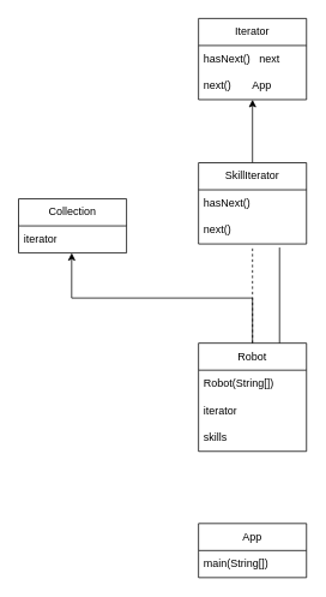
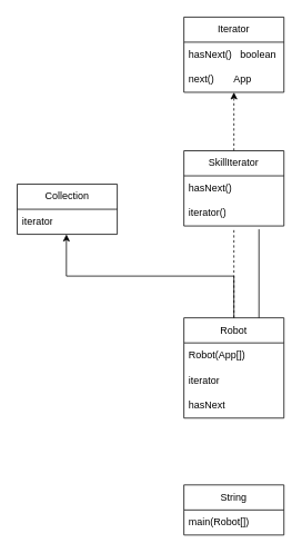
- <mxCell id="3" value="hasNext()&amp;nbsp; &amp;nbsp;next&amp;nbsp;" style="text;strokeColor=none;fillColor=none;align=left;verticalAlign=middle;spacingLeft=4;spacingRight=4;overflow=hidden;points=[[0,0.5],[1,0.5]];portConstraint=eastwest;rotatable=0;whiteSpace=wrap;html=1;" vertex="1" parent="2"><mxGeometry y="30" width="120" height="30" as="geometry" /></mxCell>
+ <mxCell id="3" value="hasNext()&amp;nbsp; &amp;nbsp;boolean&amp;nbsp;" style="text;strokeColor=none;fillColor=none;align=left;verticalAlign=middle;spacingLeft=4;spacingRight=4;overflow=hidden;points=[[0,0.5],[1,0.5]];portConstraint=eastwest;rotatable=0;whiteSpace=wrap;html=1;" vertex="1" parent="2"><mxGeometry y="30" width="120" height="30" as="geometry" /></mxCell>
- <mxCell id="7" style="edgeStyle=orthogonalEdgeStyle;rounded=0;orthogonalLoop=1;jettySize=auto;html=1;exitX=0.5;exitY=0;exitDx=0;exitDy=0;entryX=0.5;entryY=1;entryDx=0;entryDy=0;entryPerimeter=0;" edge="1" parent="1" source="8" target="4"><mxGeometry relative="1" as="geometry" /></mxCell>
+ <mxCell id="7" style="edgeStyle=orthogonalEdgeStyle;rounded=0;orthogonalLoop=1;jettySize=auto;html=1;exitX=0.5;exitY=0;exitDx=0;exitDy=0;entryX=0.5;entryY=1;entryDx=0;entryDy=0;entryPerimeter=0;dashed=1;" edge="1" parent="1" source="8" target="4"><mxGeometry relative="1" as="geometry" /></mxCell>
- <mxCell id="10" value="next()" style="text;strokeColor=none;fillColor=none;align=left;verticalAlign=middle;spacingLeft=4;spacingRight=4;overflow=hidden;points=[[0,0.5],[1,0.5]];portConstraint=eastwest;rotatable=0;whiteSpace=wrap;html=1;" vertex="1" parent="8"><mxGeometry y="60" width="120" height="30" as="geometry" /></mxCell>
+ <mxCell id="10" value="iterator()" style="text;strokeColor=none;fillColor=none;align=left;verticalAlign=middle;spacingLeft=4;spacingRight=4;overflow=hidden;points=[[0,0.5],[1,0.5]];portConstraint=eastwest;rotatable=0;whiteSpace=wrap;html=1;" vertex="1" parent="8"><mxGeometry y="60" width="120" height="30" as="geometry" /></mxCell>
- <mxCell id="13" value="Robot(String[])" style="text;strokeColor=none;fillColor=none;align=left;verticalAlign=middle;spacingLeft=4;spacingRight=4;overflow=hidden;points=[[0,0.5],[1,0.5]];portConstraint=eastwest;rotatable=0;whiteSpace=wrap;html=1;" vertex="1" parent="12"><mxGeometry y="30" width="120" height="30" as="geometry" /></mxCell>
+ <mxCell id="13" value="Robot(App[])" style="text;strokeColor=none;fillColor=none;align=left;verticalAlign=middle;spacingLeft=4;spacingRight=4;overflow=hidden;points=[[0,0.5],[1,0.5]];portConstraint=eastwest;rotatable=0;whiteSpace=wrap;html=1;" vertex="1" parent="12"><mxGeometry y="30" width="120" height="30" as="geometry" /></mxCell>
- <mxCell id="15" value="skills" style="text;strokeColor=none;fillColor=none;align=left;verticalAlign=middle;spacingLeft=4;spacingRight=4;overflow=hidden;points=[[0,0.5],[1,0.5]];portConstraint=eastwest;rotatable=0;whiteSpace=wrap;html=1;" vertex="1" parent="12"><mxGeometry y="90" width="120" height="30" as="geometry" /></mxCell>
+ <mxCell id="15" value="hasNext" style="text;strokeColor=none;fillColor=none;align=left;verticalAlign=middle;spacingLeft=4;spacingRight=4;overflow=hidden;points=[[0,0.5],[1,0.5]];portConstraint=eastwest;rotatable=0;whiteSpace=wrap;html=1;" vertex="1" parent="12"><mxGeometry y="90" width="120" height="30" as="geometry" /></mxCell>
- <mxCell id="16" value="App" style="swimlane;fontStyle=0;childLayout=stackLayout;horizontal=1;startSize=30;horizontalStack=0;resizeParent=1;resizeParentMax=0;resizeLast=0;collapsible=1;marginBottom=0;whiteSpace=wrap;html=1;" vertex="1" parent="1"><mxGeometry x="220" y="580" width="120" height="60" as="geometry" /></mxCell>
+ <mxCell id="16" value="String" style="swimlane;fontStyle=0;childLayout=stackLayout;horizontal=1;startSize=30;horizontalStack=0;resizeParent=1;resizeParentMax=0;resizeLast=0;collapsible=1;marginBottom=0;whiteSpace=wrap;html=1;" vertex="1" parent="1"><mxGeometry x="220" y="580" width="120" height="60" as="geometry" /></mxCell>
- <mxCell id="17" value="main(String[])" style="text;strokeColor=none;fillColor=none;align=left;verticalAlign=middle;spacingLeft=4;spacingRight=4;overflow=hidden;points=[[0,0.5],[1,0.5]];portConstraint=eastwest;rotatable=0;whiteSpace=wrap;html=1;" vertex="1" parent="16"><mxGeometry y="30" width="120" height="30" as="geometry" /></mxCell>
+ <mxCell id="17" value="main(Robot[])" style="text;strokeColor=none;fillColor=none;align=left;verticalAlign=middle;spacingLeft=4;spacingRight=4;overflow=hidden;points=[[0,0.5],[1,0.5]];portConstraint=eastwest;rotatable=0;whiteSpace=wrap;html=1;" vertex="1" parent="16"><mxGeometry y="30" width="120" height="30" as="geometry" /></mxCell>
